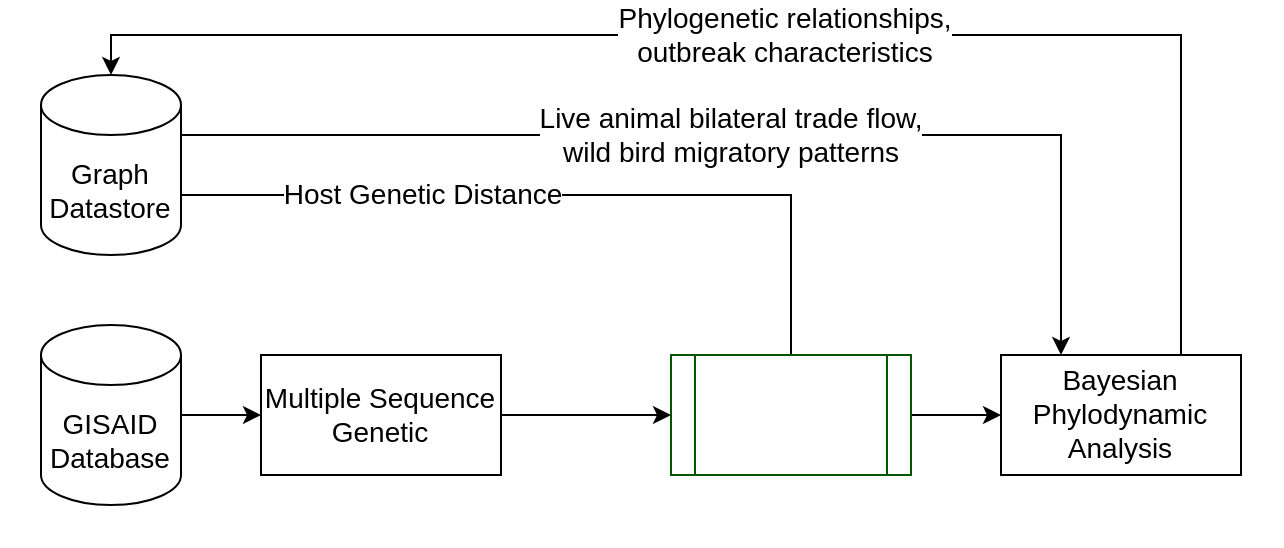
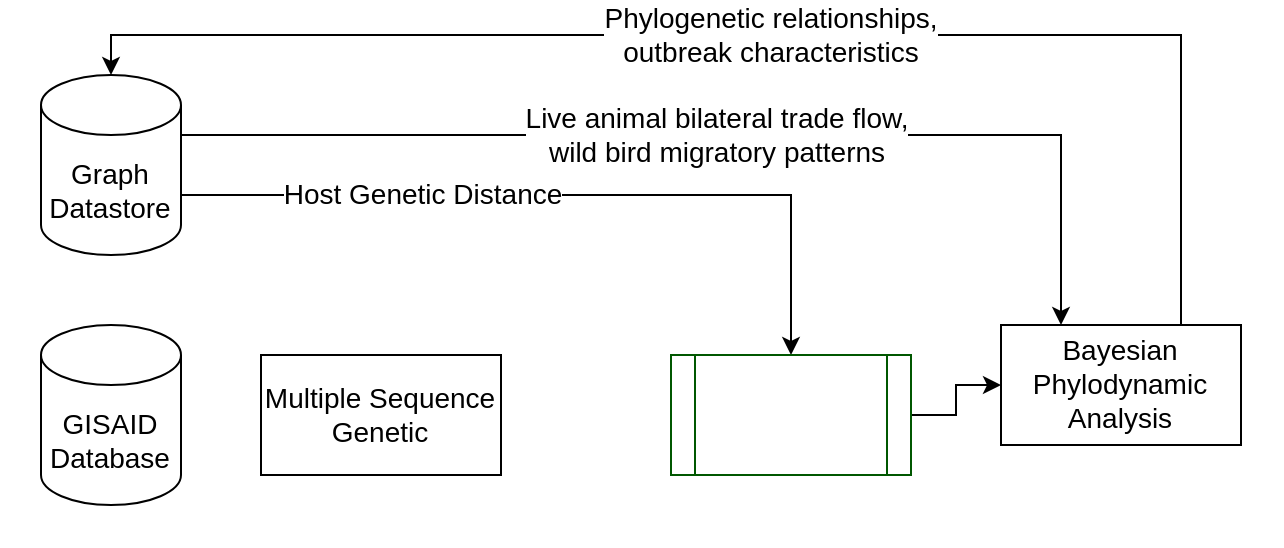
- <mxCell id="2" value="&lt;div&gt;&lt;span style=&quot;font-size: 14px;&quot;&gt;Host Genetic Distance&lt;/span&gt;&lt;/div&gt;" style="edgeStyle=orthogonalEdgeStyle;rounded=0;orthogonalLoop=1;jettySize=auto;html=1;exitX=1;exitY=0;exitDx=0;exitDy=60;exitPerimeter=0;endArrow=none;" parent="1" source="4" target="8" edge="1"><mxGeometry x="-0.371" relative="1" as="geometry"><mxPoint x="240" y="160" as="targetPoint" /><mxPoint as="offset" /></mxGeometry></mxCell>
+ <mxCell id="2" value="&lt;div&gt;&lt;span style=&quot;font-size: 14px;&quot;&gt;Host Genetic Distance&lt;/span&gt;&lt;/div&gt;" style="edgeStyle=orthogonalEdgeStyle;rounded=0;orthogonalLoop=1;jettySize=auto;html=1;exitX=1;exitY=0;exitDx=0;exitDy=60;exitPerimeter=0;" parent="1" source="4" target="8" edge="1"><mxGeometry x="-0.371" relative="1" as="geometry"><mxPoint x="240" y="160" as="targetPoint" /><mxPoint as="offset" /></mxGeometry></mxCell>
- <mxCell id="5" style="edgeStyle=orthogonalEdgeStyle;rounded=0;orthogonalLoop=1;jettySize=auto;html=1;exitX=1;exitY=0.5;exitDx=0;exitDy=0;exitPerimeter=0;" parent="1" source="6" target="10" edge="1"><mxGeometry relative="1" as="geometry" /></mxCell>
- <mxCell id="9" style="edgeStyle=orthogonalEdgeStyle;rounded=0;orthogonalLoop=1;jettySize=auto;html=1;exitX=1;exitY=0.5;exitDx=0;exitDy=0;" parent="1" source="10" target="8" edge="1"><mxGeometry relative="1" as="geometry" /></mxCell>
- <mxCell id="12" value="&lt;font style=&quot;font-size: 14px;&quot;&gt;Bayesian Phylodynamic Analysis&lt;/font&gt;" style="rounded=0;whiteSpace=wrap;html=1;" parent="1" vertex="1"><mxGeometry x="500" y="160" width="120" height="60" as="geometry" /></mxCell>
+ <mxCell id="12" value="&lt;font style=&quot;font-size: 14px;&quot;&gt;Bayesian Phylodynamic Analysis&lt;/font&gt;" style="rounded=0;whiteSpace=wrap;html=1;" parent="1" vertex="1"><mxGeometry x="500" y="145" width="120" height="60" as="geometry" /></mxCell>
